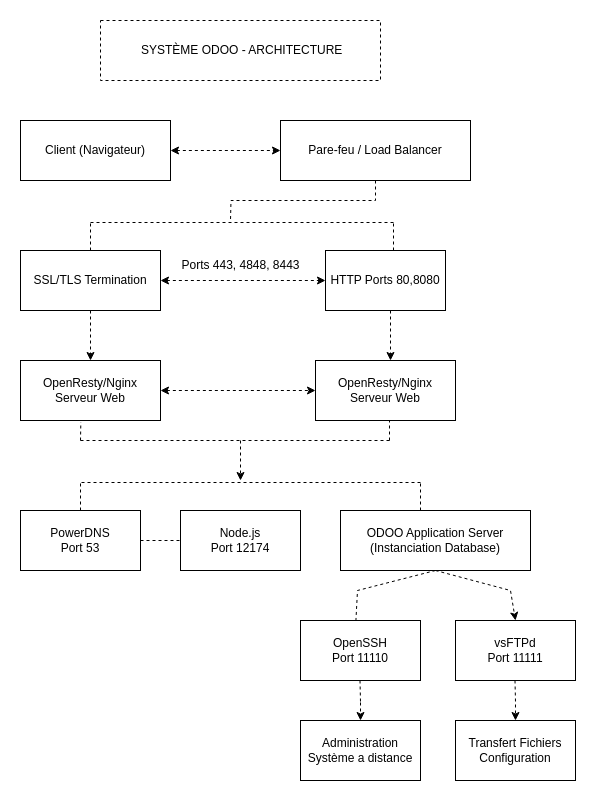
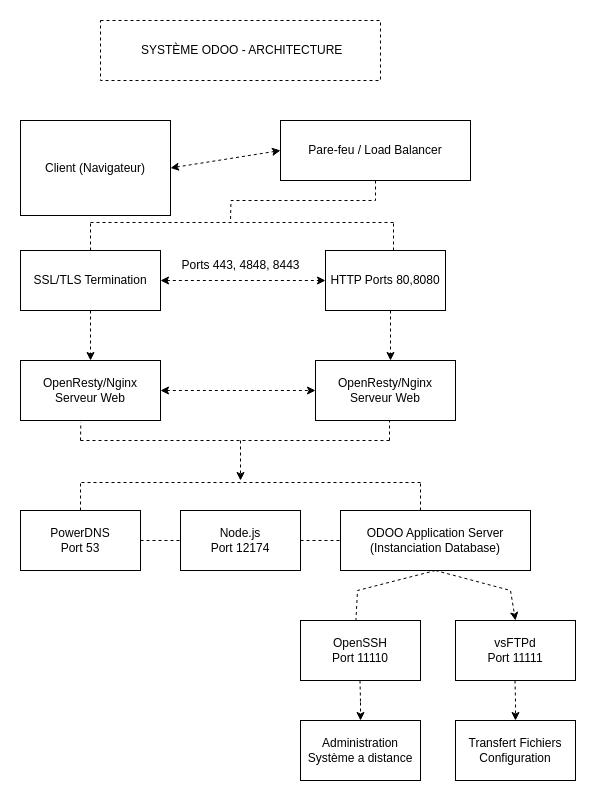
- <mxCell id="3" value="Client (Navigateur)" style="rounded=0;whiteSpace=wrap;html=1;" vertex="1" parent="1"><mxGeometry x="20" y="120" width="150" height="60" as="geometry" /></mxCell>
+ <mxCell id="3" value="Client (Navigateur)" style="rounded=0;whiteSpace=wrap;html=1;" vertex="1" parent="1"><mxGeometry x="20" y="120" width="150" height="95" as="geometry" /></mxCell>
+ <mxCell id="21" style="edgeStyle=orthogonalEdgeStyle;rounded=0;orthogonalLoop=1;jettySize=auto;html=1;exitX=1;exitY=0.5;exitDx=0;exitDy=0;entryX=0;entryY=0.5;entryDx=0;entryDy=0;dashed=1;endArrow=none;startFill=0;" edge="1" parent="1" source="22" target="23"><mxGeometry relative="1" as="geometry" /></mxCell>
